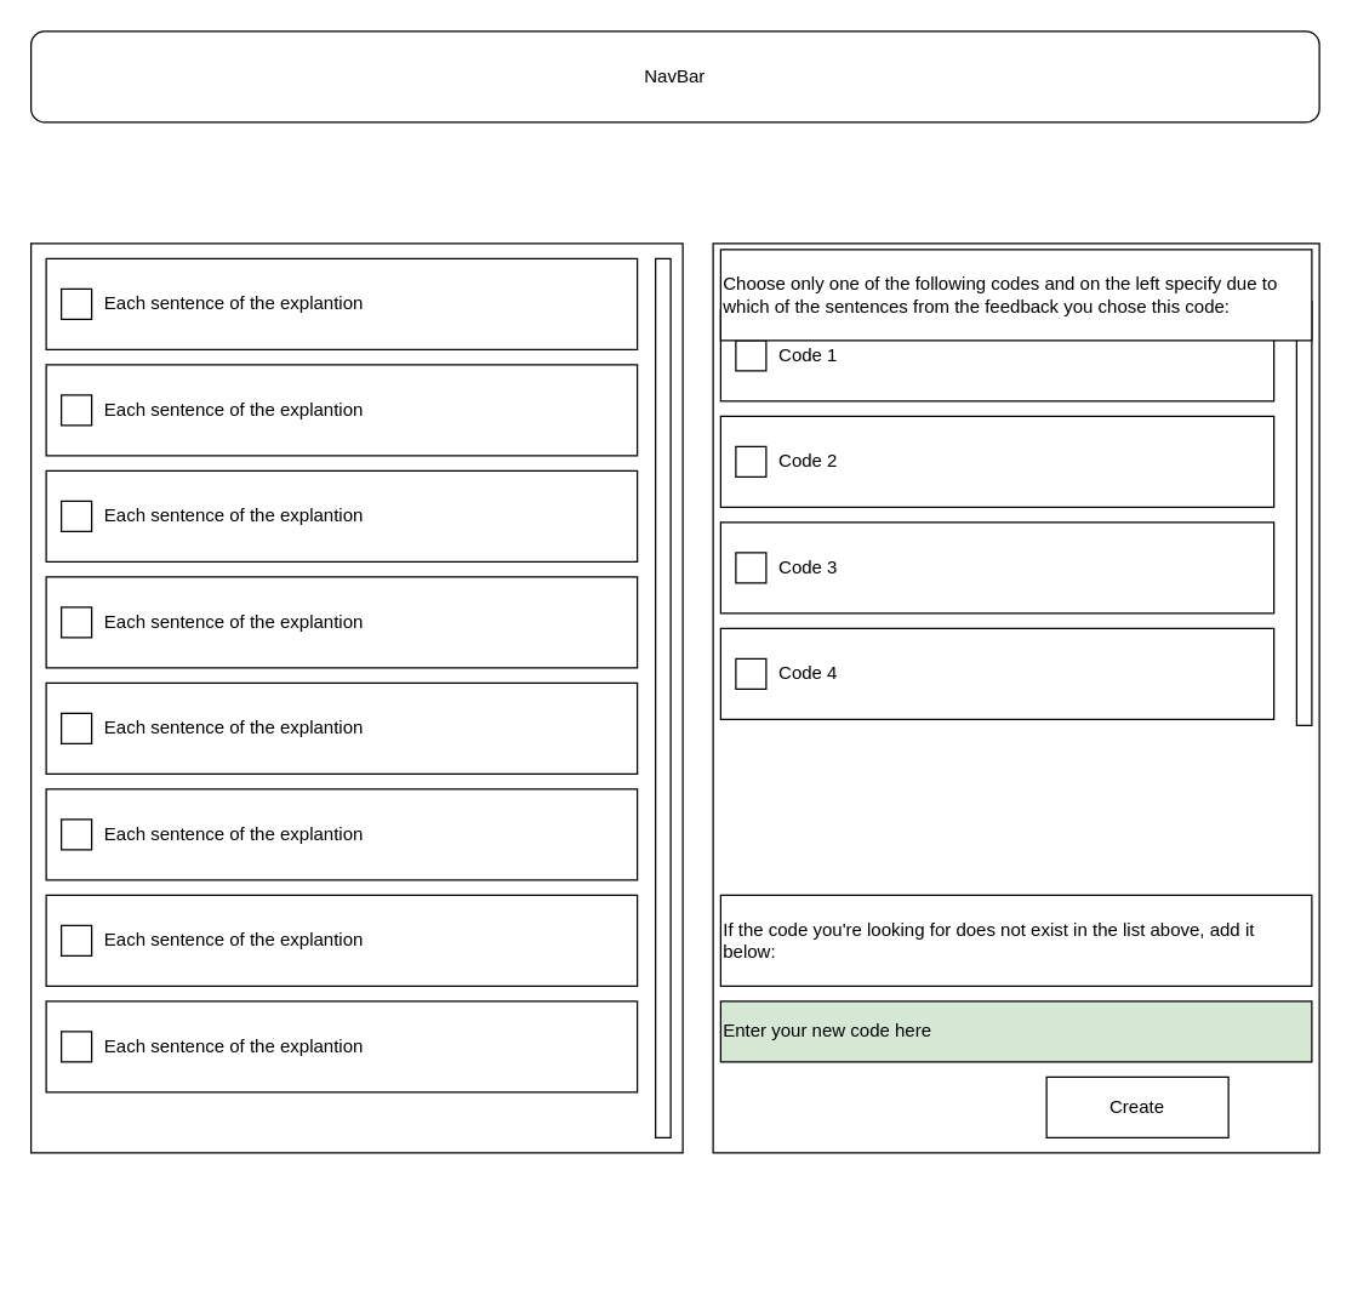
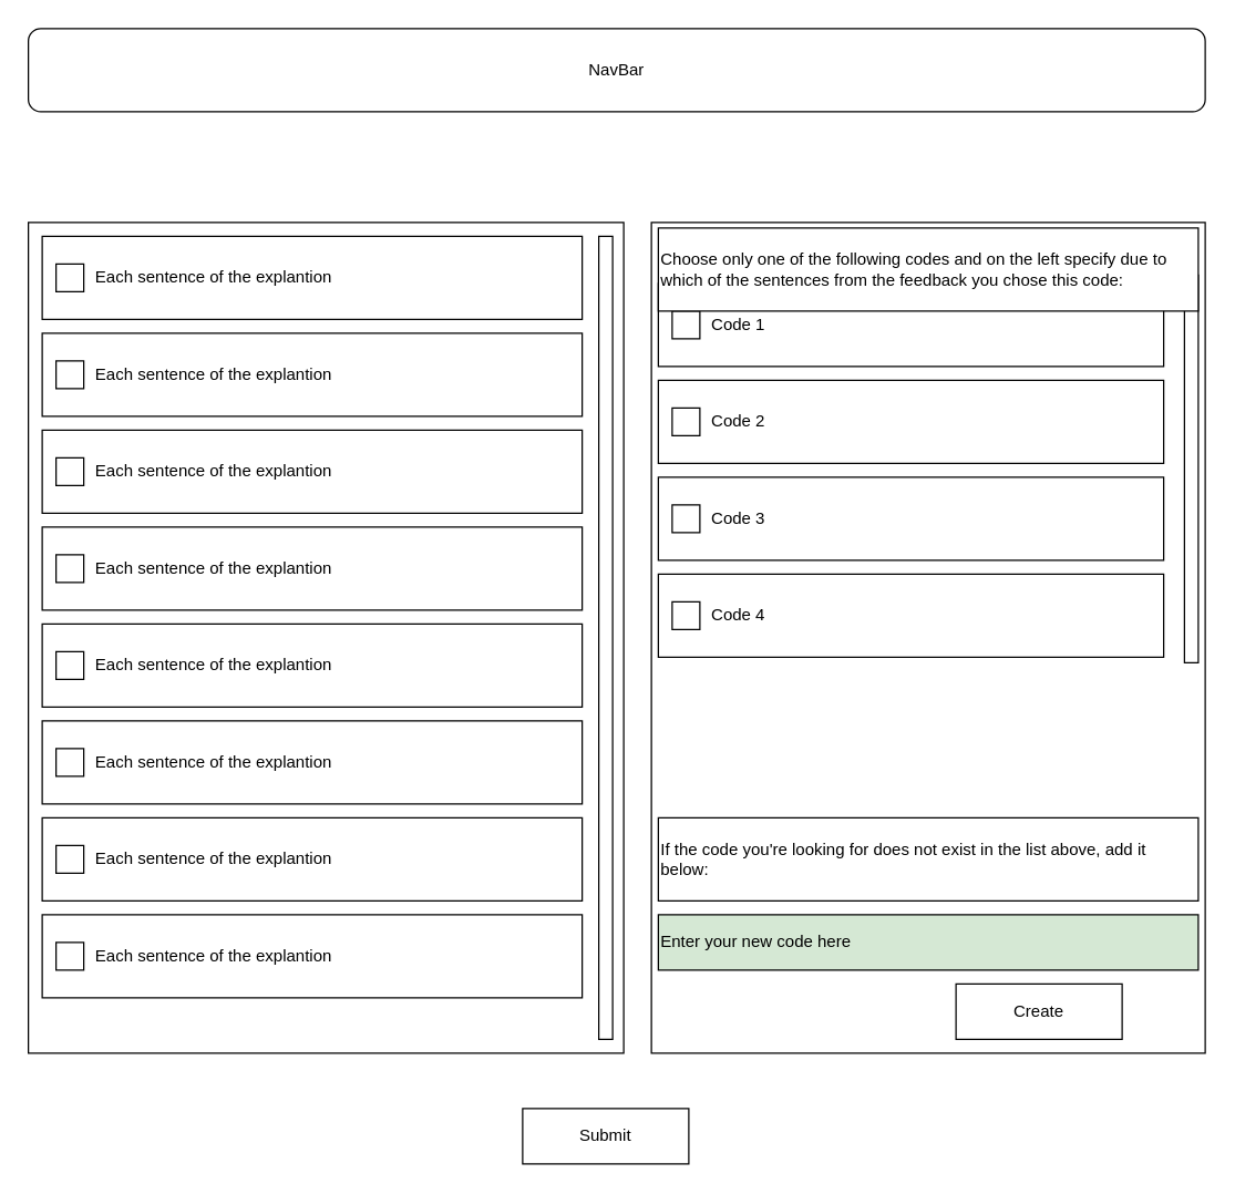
+ <mxCell id="2" value="Submit" style="rounded=0;whiteSpace=wrap;html=1;" vertex="1" parent="1"><mxGeometry x="377" y="800" width="120" height="40" as="geometry" /></mxCell>
